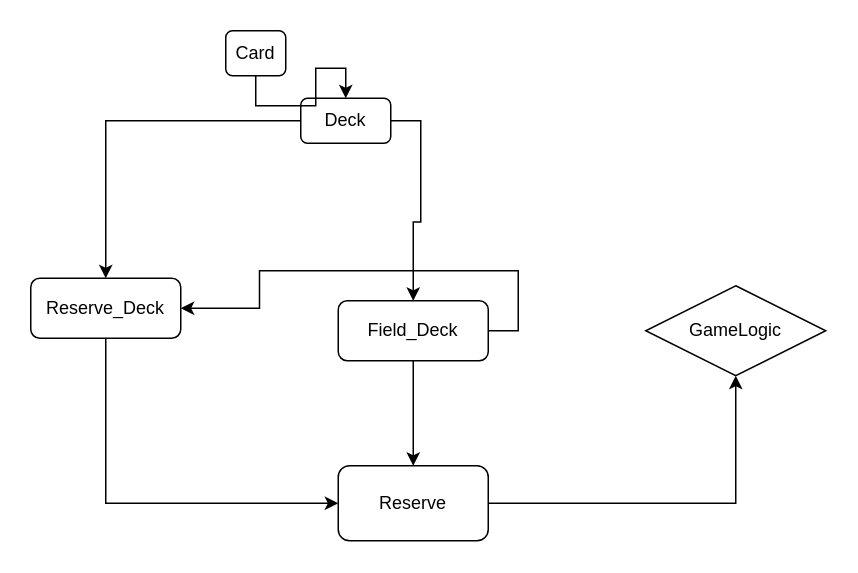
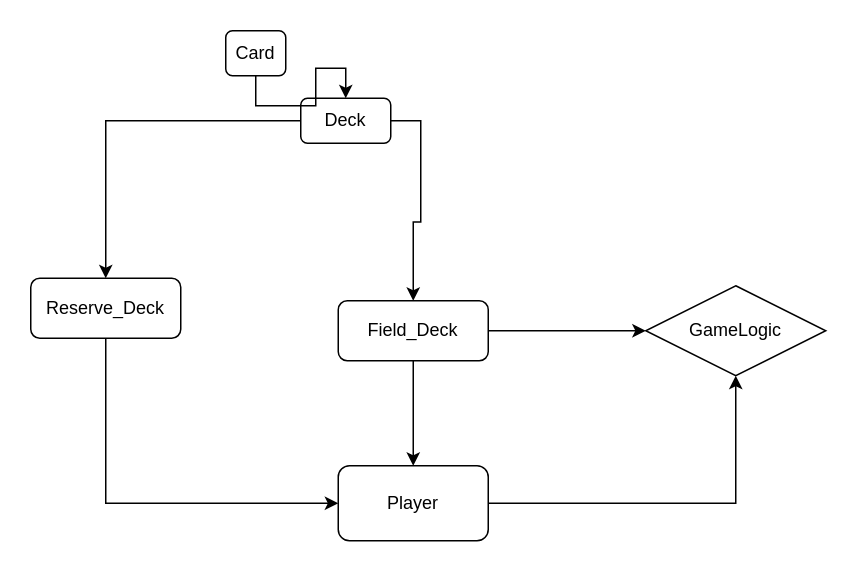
- <mxCell id="6" style="edgeStyle=orthogonalEdgeStyle;rounded=0;orthogonalLoop=1;jettySize=auto;html=1;exitX=1;exitY=0.5;exitDx=0;exitDy=0;" edge="1" parent="1" source="8" target="3"><mxGeometry relative="1" as="geometry" /></mxCell>
+ <mxCell id="6" style="edgeStyle=orthogonalEdgeStyle;rounded=0;orthogonalLoop=1;jettySize=auto;html=1;exitX=1;exitY=0.5;exitDx=0;exitDy=0;" edge="1" parent="1" source="8" target="14"><mxGeometry relative="1" as="geometry" /></mxCell>
- <mxCell id="5" value="Reserve" style="rounded=1;whiteSpace=wrap;html=1;" parent="1" vertex="1"><mxGeometry x="225" y="310" width="100" height="50" as="geometry" /></mxCell>
+ <mxCell id="5" value="Player" style="rounded=1;whiteSpace=wrap;html=1;" parent="1" vertex="1"><mxGeometry x="225" y="310" width="100" height="50" as="geometry" /></mxCell>
